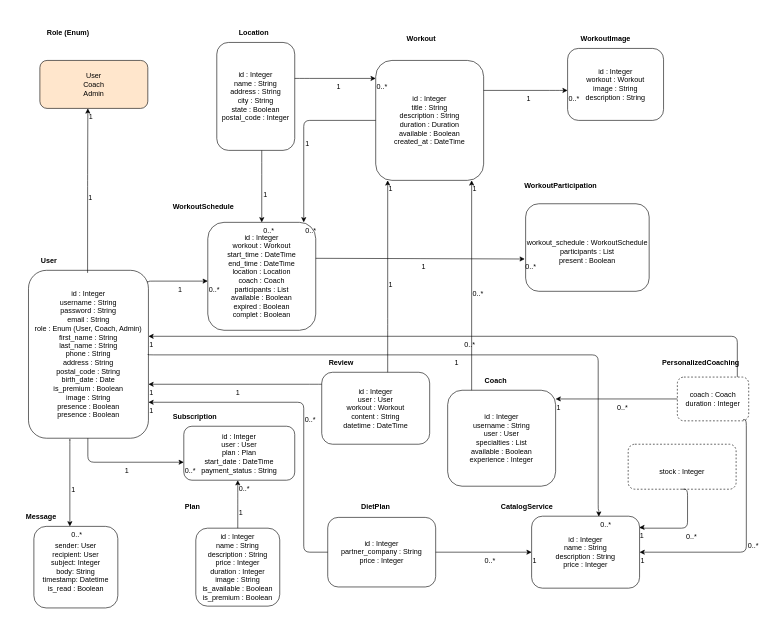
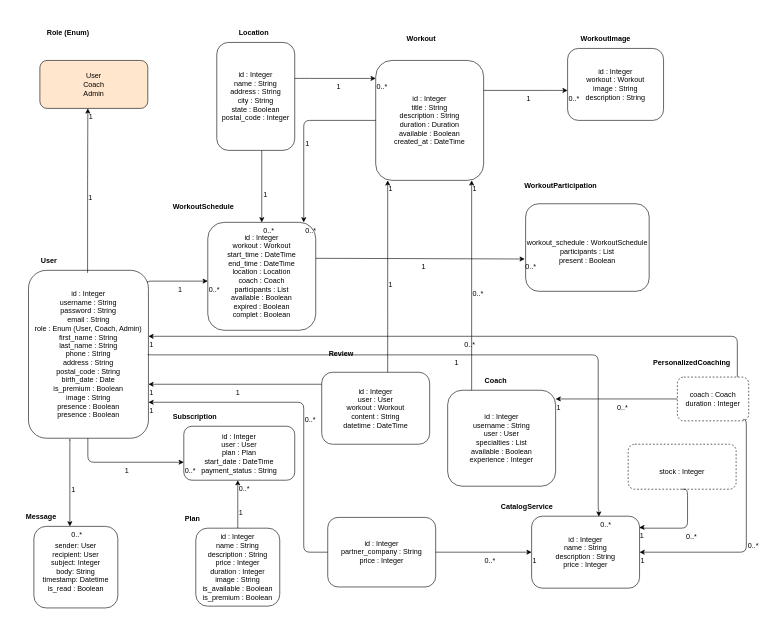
- <mxCell id="20" value="Review" style="text;html=1;whiteSpace=wrap;fontStyle=1;" parent="1" vertex="1"><mxGeometry x="546" y="590" width="180" height="30" as="geometry" /></mxCell>
+ <mxCell id="20" value="Review" style="text;html=1;whiteSpace=wrap;fontStyle=1;" parent="1" vertex="1"><mxGeometry x="546" y="575" width="180" height="30" as="geometry" /></mxCell>
- <mxCell id="27" value="PersonalizedCoaching" style="text;html=1;whiteSpace=wrap;fontStyle=1;" parent="1" vertex="1"><mxGeometry x="1102" y="590" width="180" height="30" as="geometry" /></mxCell>
+ <mxCell id="27" value="PersonalizedCoaching" style="text;html=1;whiteSpace=wrap;fontStyle=1;" parent="1" vertex="1"><mxGeometry x="1087" y="590" width="180" height="30" as="geometry" /></mxCell>
- <mxCell id="16" value="Plan" style="text;html=1;whiteSpace=wrap;fontStyle=1;" parent="1" vertex="1"><mxGeometry x="306" y="830" width="180" height="30" as="geometry" /></mxCell>
+ <mxCell id="16" value="Plan" style="text;html=1;whiteSpace=wrap;fontStyle=1;" parent="1" vertex="1"><mxGeometry x="306" y="850" width="180" height="30" as="geometry" /></mxCell>
- <mxCell id="29" value="DietPlan" style="text;html=1;whiteSpace=wrap;fontStyle=1;" parent="1" vertex="1"><mxGeometry x="600" y="830" width="180" height="30" as="geometry" /></mxCell>
